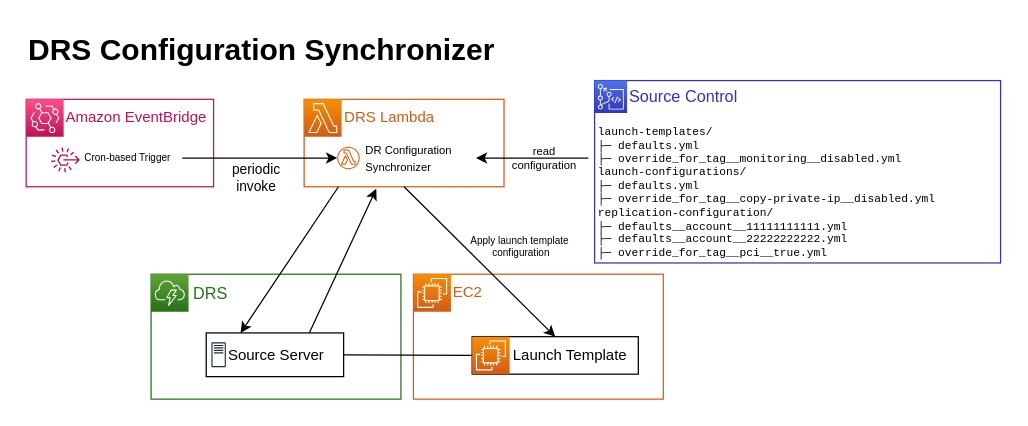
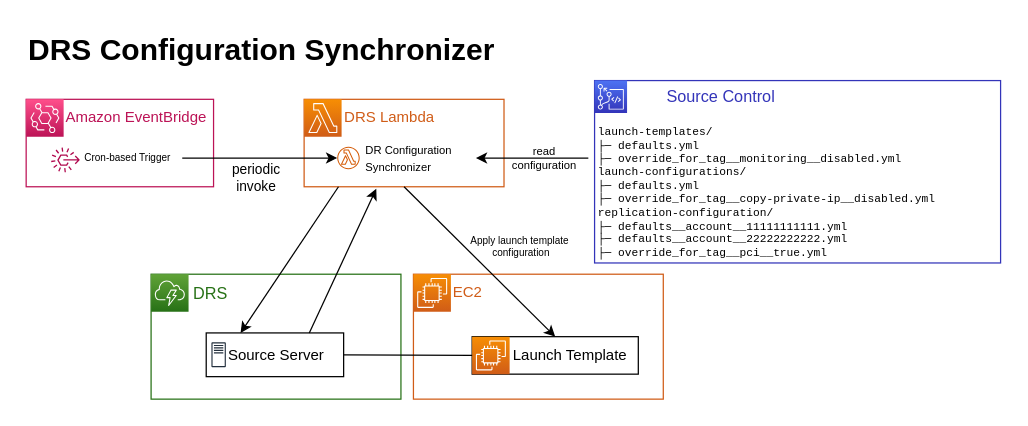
- <mxCell id="18" value="&lt;font style=&quot;font-size: 13px;&quot;&gt;Source Control&lt;/font&gt;" style="text;html=1;strokeColor=none;fillColor=none;align=left;verticalAlign=middle;whiteSpace=wrap;rounded=0;fontFamily=Helvetica;fontSize=13;fontColor=#3334B9;" parent="1" vertex="1"><mxGeometry x="501" y="67" width="90" height="20" as="geometry" /></mxCell>
+ <mxCell id="18" value="&lt;font style=&quot;font-size: 13px;&quot;&gt;Source Control&lt;/font&gt;" style="text;html=1;strokeColor=none;fillColor=none;align=left;verticalAlign=middle;whiteSpace=wrap;rounded=0;fontFamily=Helvetica;fontSize=13;fontColor=#3334B9;" parent="1" vertex="1"><mxGeometry x="531" y="67" width="90" height="20" as="geometry" /></mxCell>
